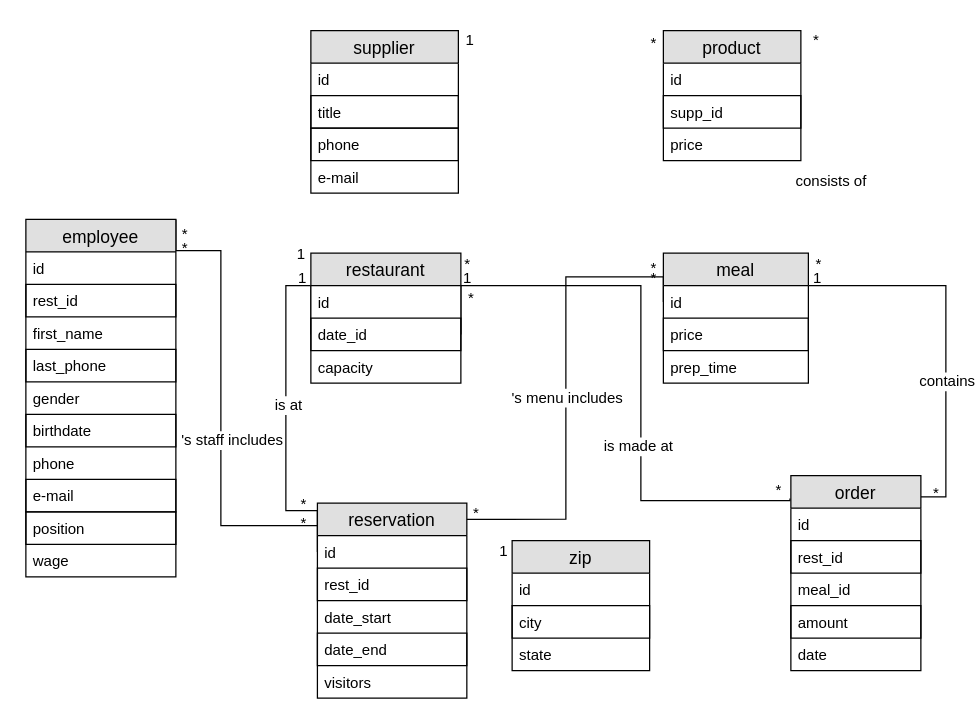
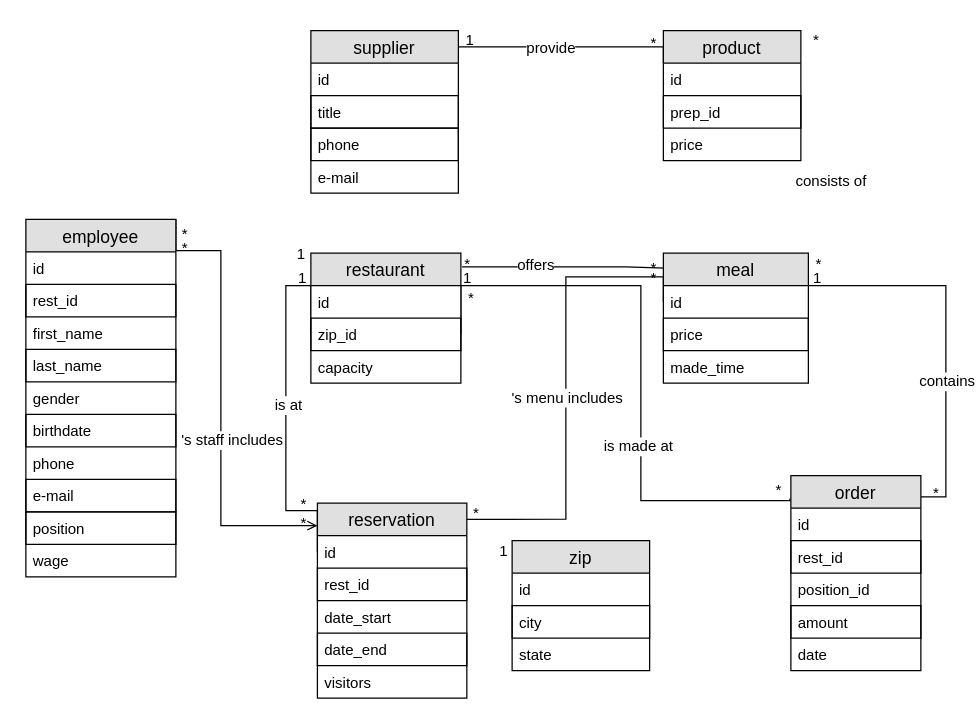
+ <mxCell id="17" style="edgeStyle=orthogonalEdgeStyle;rounded=0;orthogonalLoop=1;jettySize=auto;html=1;exitX=0;exitY=0.25;exitDx=0;exitDy=0;entryX=0.992;entryY=0.1;entryDx=0;entryDy=0;entryPerimeter=0;endArrow=none;endFill=0;" edge="1" parent="1" source="56" target="60"><mxGeometry relative="1" as="geometry"><Array as="points"><mxPoint x="530" y="37" /></Array></mxGeometry></mxCell>
+ <mxCell id="18" value="provide" style="text;html=1;align=center;verticalAlign=middle;resizable=0;points=[];labelBackgroundColor=#ffffff;" vertex="1" connectable="0" parent="17"><mxGeometry x="0.146" y="-3" relative="1" as="geometry"><mxPoint x="-1.33" y="3" as="offset" /></mxGeometry></mxCell>
- <mxCell id="58" value="supp_id" style="text;strokeColor=#000000;fillColor=none;spacingLeft=4;spacingRight=4;overflow=hidden;rotatable=0;points=[[0,0.5],[1,0.5]];portConstraint=eastwest;fontSize=12;" parent="56" vertex="1"><mxGeometry y="52" width="110" height="26" as="geometry" /></mxCell>
+ <mxCell id="58" value="prep_id" style="text;strokeColor=#000000;fillColor=none;spacingLeft=4;spacingRight=4;overflow=hidden;rotatable=0;points=[[0,0.5],[1,0.5]];portConstraint=eastwest;fontSize=12;" parent="56" vertex="1"><mxGeometry y="52" width="110" height="26" as="geometry" /></mxCell>
+ <mxCell id="7" value="" style="endArrow=none;html=1;rounded=0;exitX=1.008;exitY=0.106;exitDx=0;exitDy=0;entryX=0.017;entryY=0.115;entryDx=0;entryDy=0;exitPerimeter=0;entryPerimeter=0;" parent="1" source="44" target="52" edge="1"><mxGeometry relative="1" as="geometry"><mxPoint x="634" y="241" as="sourcePoint" /><mxPoint x="284" y="251" as="targetPoint" /><Array as="points"><mxPoint x="500" y="213" /></Array></mxGeometry></mxCell>
+ <mxCell id="8" value="offers" style="text;html=1;align=center;verticalAlign=middle;resizable=0;points=[];labelBackgroundColor=#ffffff;" vertex="1" connectable="0" parent="7"><mxGeometry x="0.608" y="-97" relative="1" as="geometry"><mxPoint x="-69.08" y="-97.96" as="offset" /></mxGeometry></mxCell>
- <mxCell id="46" value="date_id" style="text;strokeColor=#000000;fillColor=none;spacingLeft=4;spacingRight=4;overflow=hidden;rotatable=0;points=[[0,0.5],[1,0.5]];portConstraint=eastwest;fontSize=12;" parent="44" vertex="1"><mxGeometry y="52" width="120" height="26" as="geometry" /></mxCell>
+ <mxCell id="46" value="zip_id" style="text;strokeColor=#000000;fillColor=none;spacingLeft=4;spacingRight=4;overflow=hidden;rotatable=0;points=[[0,0.5],[1,0.5]];portConstraint=eastwest;fontSize=12;" parent="44" vertex="1"><mxGeometry y="52" width="120" height="26" as="geometry" /></mxCell>
- <mxCell id="75" value="last_phone" style="text;strokeColor=#000000;fillColor=none;spacingLeft=4;spacingRight=4;overflow=hidden;rotatable=0;points=[[0,0.5],[1,0.5]];portConstraint=eastwest;fontSize=12;" parent="71" vertex="1"><mxGeometry y="104" width="120" height="26" as="geometry" /></mxCell>
+ <mxCell id="75" value="last_name" style="text;strokeColor=#000000;fillColor=none;spacingLeft=4;spacingRight=4;overflow=hidden;rotatable=0;points=[[0,0.5],[1,0.5]];portConstraint=eastwest;fontSize=12;" parent="71" vertex="1"><mxGeometry y="104" width="120" height="26" as="geometry" /></mxCell>
- <mxCell id="55" value="prep_time" style="text;strokeColor=none;fillColor=none;spacingLeft=4;spacingRight=4;overflow=hidden;rotatable=0;points=[[0,0.5],[1,0.5]];portConstraint=eastwest;fontSize=12;" parent="52" vertex="1"><mxGeometry y="78" width="116" height="26" as="geometry" /></mxCell>
+ <mxCell id="55" value="made_time" style="text;strokeColor=none;fillColor=none;spacingLeft=4;spacingRight=4;overflow=hidden;rotatable=0;points=[[0,0.5],[1,0.5]];portConstraint=eastwest;fontSize=12;" parent="52" vertex="1"><mxGeometry y="78" width="116" height="26" as="geometry" /></mxCell>
- <mxCell id="25" style="edgeStyle=orthogonalEdgeStyle;rounded=0;orthogonalLoop=1;jettySize=auto;html=1;exitX=1;exitY=0;exitDx=0;exitDy=0;endArrow=none;endFill=0;" edge="1" parent="1" source="71" target="38"><mxGeometry relative="1" as="geometry"><mxPoint x="248" y="420" as="targetPoint" /><Array as="points"><mxPoint x="140" y="200" /><mxPoint x="176" y="200" /><mxPoint x="176" y="420" /></Array></mxGeometry></mxCell>
+ <mxCell id="25" style="edgeStyle=orthogonalEdgeStyle;rounded=0;orthogonalLoop=1;jettySize=auto;html=1;exitX=1;exitY=0;exitDx=0;exitDy=0;endArrow=open;endFill=0;" edge="1" parent="1" source="71" target="38"><mxGeometry relative="1" as="geometry"><mxPoint x="248" y="420" as="targetPoint" /><Array as="points"><mxPoint x="140" y="200" /><mxPoint x="176" y="200" /><mxPoint x="176" y="420" /></Array></mxGeometry></mxCell>
- <mxCell id="68" value="meal_id" style="text;strokeColor=none;fillColor=none;spacingLeft=4;spacingRight=4;overflow=hidden;rotatable=0;points=[[0,0.5],[1,0.5]];portConstraint=eastwest;fontSize=12;" parent="65" vertex="1"><mxGeometry y="78" width="104" height="26" as="geometry" /></mxCell>
+ <mxCell id="68" value="position_id" style="text;strokeColor=none;fillColor=none;spacingLeft=4;spacingRight=4;overflow=hidden;rotatable=0;points=[[0,0.5],[1,0.5]];portConstraint=eastwest;fontSize=12;" parent="65" vertex="1"><mxGeometry y="78" width="104" height="26" as="geometry" /></mxCell>
